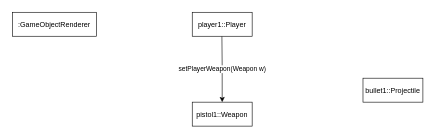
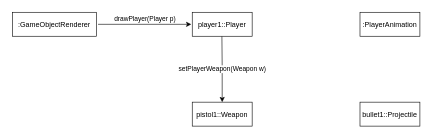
+ <mxCell id="2" value="" style="edgeStyle=orthogonalEdgeStyle;rounded=0;orthogonalLoop=1;jettySize=auto;html=1;exitX=1.02;exitY=0.503;exitDx=0;exitDy=0;exitPerimeter=0;entryX=-0.016;entryY=0.503;entryDx=0;entryDy=0;entryPerimeter=0;" edge="1" parent="1" source="4" target="6"><mxGeometry relative="1" as="geometry"><Array as="points" /></mxGeometry></mxCell>
+ <mxCell id="3" value="drawPlayer(Player p)" style="edgeLabel;html=1;align=center;verticalAlign=middle;resizable=0;points=[];" vertex="1" connectable="0" parent="2"><mxGeometry x="-0.207" y="-2" relative="1" as="geometry"><mxPoint x="16" y="-12" as="offset" /></mxGeometry></mxCell>
+ <mxCell id="7" value=":PlayerAnimation" style="shape=umlLifeline;perimeter=lifelinePerimeter;container=1;collapsible=0;recursiveResize=0;rounded=0;shadow=0;strokeWidth=1;" vertex="1" parent="1"><mxGeometry x="600" y="20" width="100" height="40" as="geometry" /></mxCell>
- <mxCell id="9" value="bullet1::Projectile" style="shape=umlLifeline;perimeter=lifelinePerimeter;container=1;collapsible=0;recursiveResize=0;rounded=0;shadow=0;strokeWidth=1;" vertex="1" parent="1"><mxGeometry x="605" y="130" width="100" height="40" as="geometry" /></mxCell>
+ <mxCell id="9" value="bullet1::Projectile" style="shape=umlLifeline;perimeter=lifelinePerimeter;container=1;collapsible=0;recursiveResize=0;rounded=0;shadow=0;strokeWidth=1;" vertex="1" parent="1"><mxGeometry x="600" y="170" width="100" height="40" as="geometry" /></mxCell>
